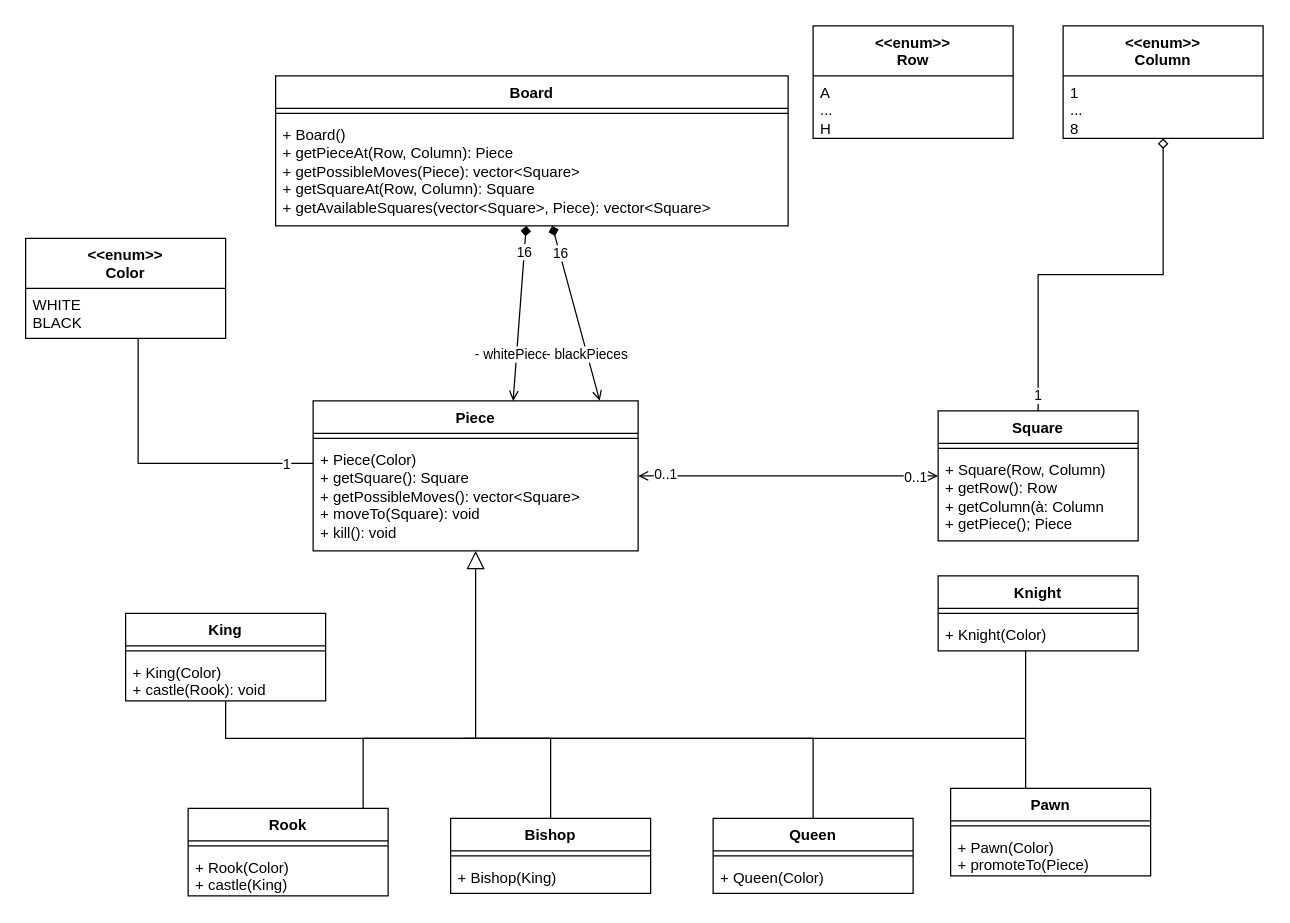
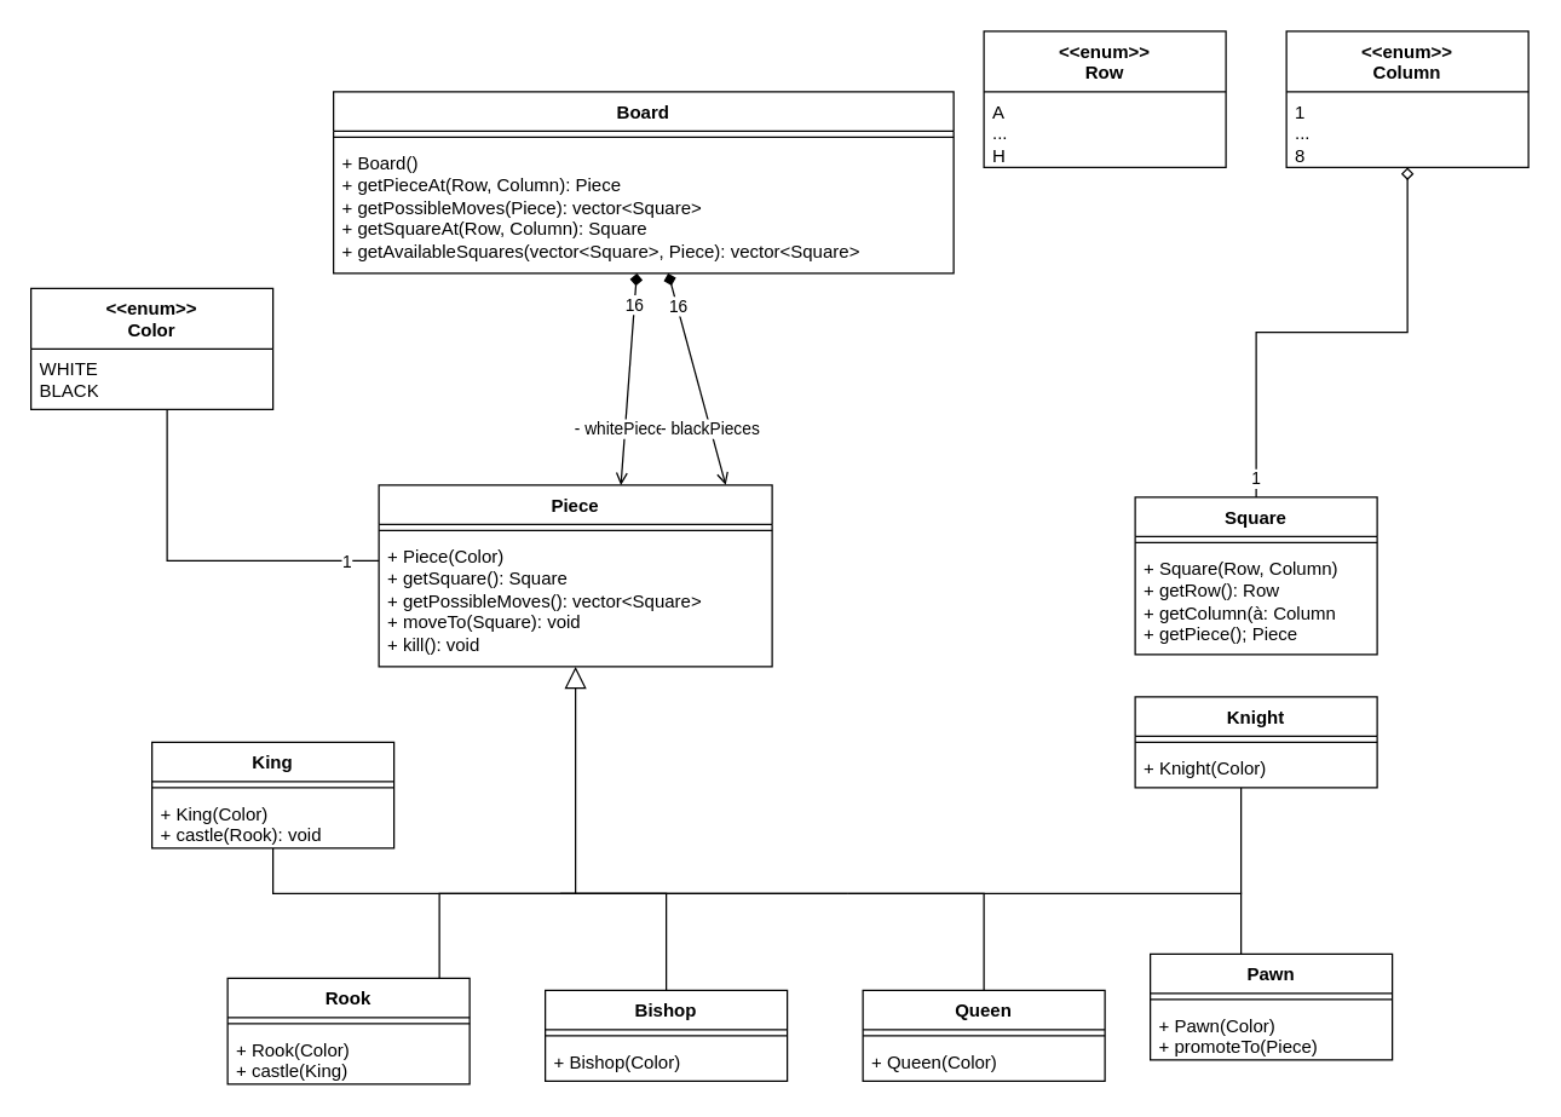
- <mxCell id="4" style="edgeStyle=orthogonalEdgeStyle;rounded=0;orthogonalLoop=1;jettySize=auto;html=1;endArrow=open;endFill=0;startArrow=open;startFill=0;" edge="1" parent="1" source="7" target="39"><mxGeometry relative="1" as="geometry"><Array as="points"><mxPoint x="500" y="380" /><mxPoint x="500" y="380" /></Array></mxGeometry></mxCell>
- <mxCell id="5" value="0..1" style="edgeLabel;html=1;align=center;verticalAlign=middle;resizable=0;points=[];" vertex="1" connectable="0" parent="4"><mxGeometry x="-0.924" y="2" relative="1" as="geometry"><mxPoint x="12" as="offset" /></mxGeometry></mxCell>
- <mxCell id="6" value="0..1" style="edgeLabel;html=1;align=center;verticalAlign=middle;resizable=0;points=[];" vertex="1" connectable="0" parent="4"><mxGeometry x="0.908" y="2" relative="1" as="geometry"><mxPoint x="-8" y="2" as="offset" /></mxGeometry></mxCell>
- <mxCell id="19" value="+ Bishop(King)" style="text;strokeColor=none;fillColor=none;align=left;verticalAlign=top;spacingLeft=4;spacingRight=4;overflow=hidden;rotatable=0;points=[[0,0.5],[1,0.5]];portConstraint=eastwest;whiteSpace=wrap;html=1;" vertex="1" parent="17"><mxGeometry y="34" width="160" height="26" as="geometry" /></mxCell>
+ <mxCell id="19" value="+ Bishop(Color)" style="text;strokeColor=none;fillColor=none;align=left;verticalAlign=top;spacingLeft=4;spacingRight=4;overflow=hidden;rotatable=0;points=[[0,0.5],[1,0.5]];portConstraint=eastwest;whiteSpace=wrap;html=1;" vertex="1" parent="17"><mxGeometry y="34" width="160" height="26" as="geometry" /></mxCell>
